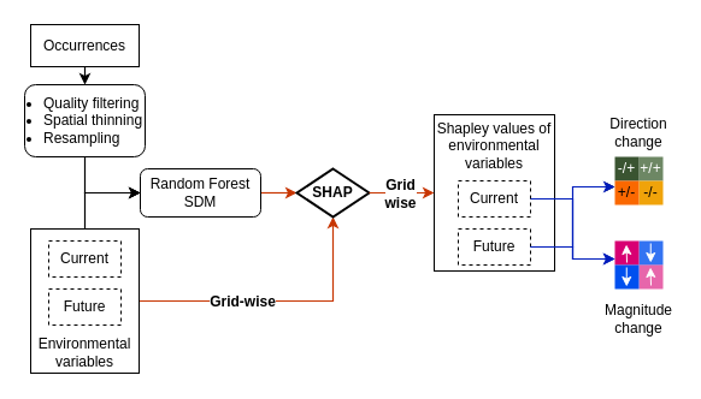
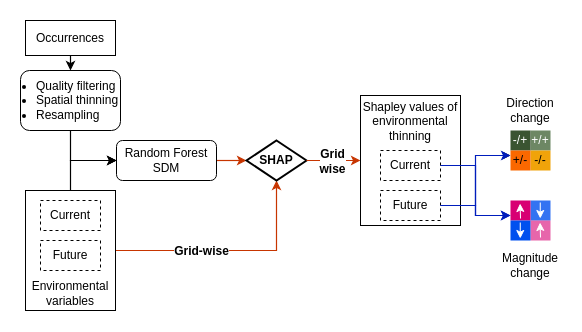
- <mxCell id="20" value="Shapley values of environmental variables" style="rounded=0;whiteSpace=wrap;html=1;verticalAlign=top;spacing=0;" parent="19" vertex="1"><mxGeometry width="100" height="130" as="geometry" /></mxCell>
+ <mxCell id="20" value="Shapley values of environmental thinning" style="rounded=0;whiteSpace=wrap;html=1;verticalAlign=top;spacing=0;" parent="19" vertex="1"><mxGeometry width="100" height="130" as="geometry" /></mxCell>
